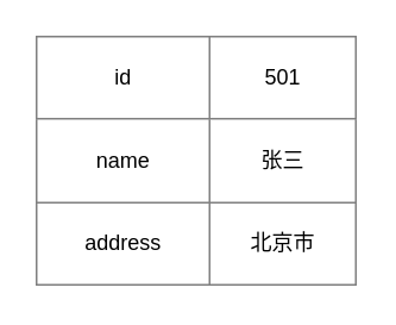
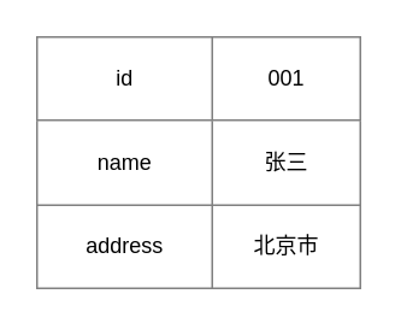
- <mxCell id="2" value="&lt;table border=&quot;1&quot; width=&quot;100%&quot; style=&quot;width: 100% ; height: 100% ; border-collapse: collapse&quot;&gt;&lt;tbody&gt;&lt;tr&gt;&lt;td align=&quot;center&quot;&gt;id&lt;/td&gt;&lt;td align=&quot;center&quot;&gt;501&lt;/td&gt;&lt;/tr&gt;&lt;tr&gt;&lt;td align=&quot;center&quot;&gt;name&lt;/td&gt;&lt;td align=&quot;center&quot;&gt;张三&lt;/td&gt;&lt;/tr&gt;&lt;tr&gt;&lt;td align=&quot;center&quot;&gt;address&lt;/td&gt;&lt;td align=&quot;center&quot;&gt;北京市&lt;/td&gt;&lt;/tr&gt;&lt;/tbody&gt;&lt;/table&gt;" style="text;html=1;strokeColor=none;fillColor=none;overflow=fill;" parent="1" vertex="1"><mxGeometry x="20" y="20" width="180" height="140" as="geometry" /></mxCell>
+ <mxCell id="2" value="&lt;table border=&quot;1&quot; width=&quot;100%&quot; style=&quot;width: 100% ; height: 100% ; border-collapse: collapse&quot;&gt;&lt;tbody&gt;&lt;tr&gt;&lt;td align=&quot;center&quot;&gt;id&lt;/td&gt;&lt;td align=&quot;center&quot;&gt;001&lt;/td&gt;&lt;/tr&gt;&lt;tr&gt;&lt;td align=&quot;center&quot;&gt;name&lt;/td&gt;&lt;td align=&quot;center&quot;&gt;张三&lt;/td&gt;&lt;/tr&gt;&lt;tr&gt;&lt;td align=&quot;center&quot;&gt;address&lt;/td&gt;&lt;td align=&quot;center&quot;&gt;北京市&lt;/td&gt;&lt;/tr&gt;&lt;/tbody&gt;&lt;/table&gt;" style="text;html=1;strokeColor=none;fillColor=none;overflow=fill;" parent="1" vertex="1"><mxGeometry x="20" y="20" width="180" height="140" as="geometry" /></mxCell>
